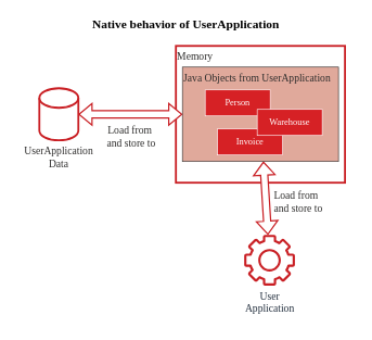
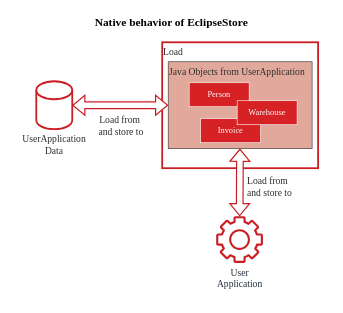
- <mxCell id="3" value="Native behavior of UserApplication" style="verticalLabelPosition=middle;verticalAlign=top;html=1;shape=mxgraph.basic.rect;fillColor2=none;strokeWidth=1;size=20;indent=5;strokeColor=none;align=center;labelPosition=center;fontFamily=Hind;fontSource=https%3A%2F%2Ffonts.googleapis.com%2Fcss%3Ffamily%3DHind;fontSize=19;fontStyle=1" vertex="1" parent="2"><mxGeometry width="530" height="480" as="geometry" /></mxCell>
+ <mxCell id="3" value="Native behavior of EclipseStore" style="verticalLabelPosition=middle;verticalAlign=top;html=1;shape=mxgraph.basic.rect;fillColor2=none;strokeWidth=1;size=20;indent=5;strokeColor=none;align=center;labelPosition=center;fontFamily=Hind;fontSource=https%3A%2F%2Ffonts.googleapis.com%2Fcss%3Ffamily%3DHind;fontSize=19;fontStyle=1" vertex="1" parent="2"><mxGeometry width="530" height="480" as="geometry" /></mxCell>
- <mxCell id="6" value="Memory" style="rounded=0;whiteSpace=wrap;html=1;align=left;verticalAlign=top;strokeColor=#C91F24;fillColor=#FFFFFF;strokeWidth=3;fontFamily=Hind;fontSource=https%3A%2F%2Ffonts.googleapis.com%2Fcss%3Ffamily%3DHind;fontSize=16;fontColor=#2E2D2C;" vertex="1" parent="2"><mxGeometry x="250" y="50" width="260" height="210" as="geometry" /></mxCell>
+ <mxCell id="6" value="Load" style="rounded=0;whiteSpace=wrap;html=1;align=left;verticalAlign=top;strokeColor=#C91F24;fillColor=#FFFFFF;strokeWidth=3;fontFamily=Hind;fontSource=https%3A%2F%2Ffonts.googleapis.com%2Fcss%3Ffamily%3DHind;fontSize=16;fontColor=#2E2D2C;" vertex="1" parent="2"><mxGeometry x="250" y="50" width="260" height="210" as="geometry" /></mxCell>
- <mxCell id="5" value="User&lt;br style=&quot;font-size: 16px;&quot;&gt;Application" style="sketch=0;outlineConnect=0;fontColor=#232F3E;gradientColor=none;fillColor=#C91F24;strokeColor=none;dashed=0;verticalLabelPosition=bottom;verticalAlign=top;align=center;html=1;fontSize=16;fontStyle=0;aspect=fixed;pointerEvents=1;shape=mxgraph.aws4.gear;strokeWidth=1;fontFamily=Hind;fontSource=https%3A%2F%2Ffonts.googleapis.com%2Fcss%3Ffamily%3DHind;" vertex="1" parent="2"><mxGeometry x="355" y="340" width="78" height="78" as="geometry" /></mxCell>
+ <mxCell id="5" value="User&lt;br style=&quot;font-size: 16px;&quot;&gt;Application" style="sketch=0;outlineConnect=0;fontColor=#232F3E;gradientColor=none;fillColor=#C91F24;strokeColor=none;dashed=0;verticalLabelPosition=bottom;verticalAlign=top;align=center;html=1;fontSize=16;fontStyle=0;aspect=fixed;pointerEvents=1;shape=mxgraph.aws4.gear;strokeWidth=1;fontFamily=Hind;fontSource=https%3A%2F%2Ffonts.googleapis.com%2Fcss%3Ffamily%3DHind;" vertex="1" parent="2"><mxGeometry x="340" y="340" width="78" height="78" as="geometry" /></mxCell>
